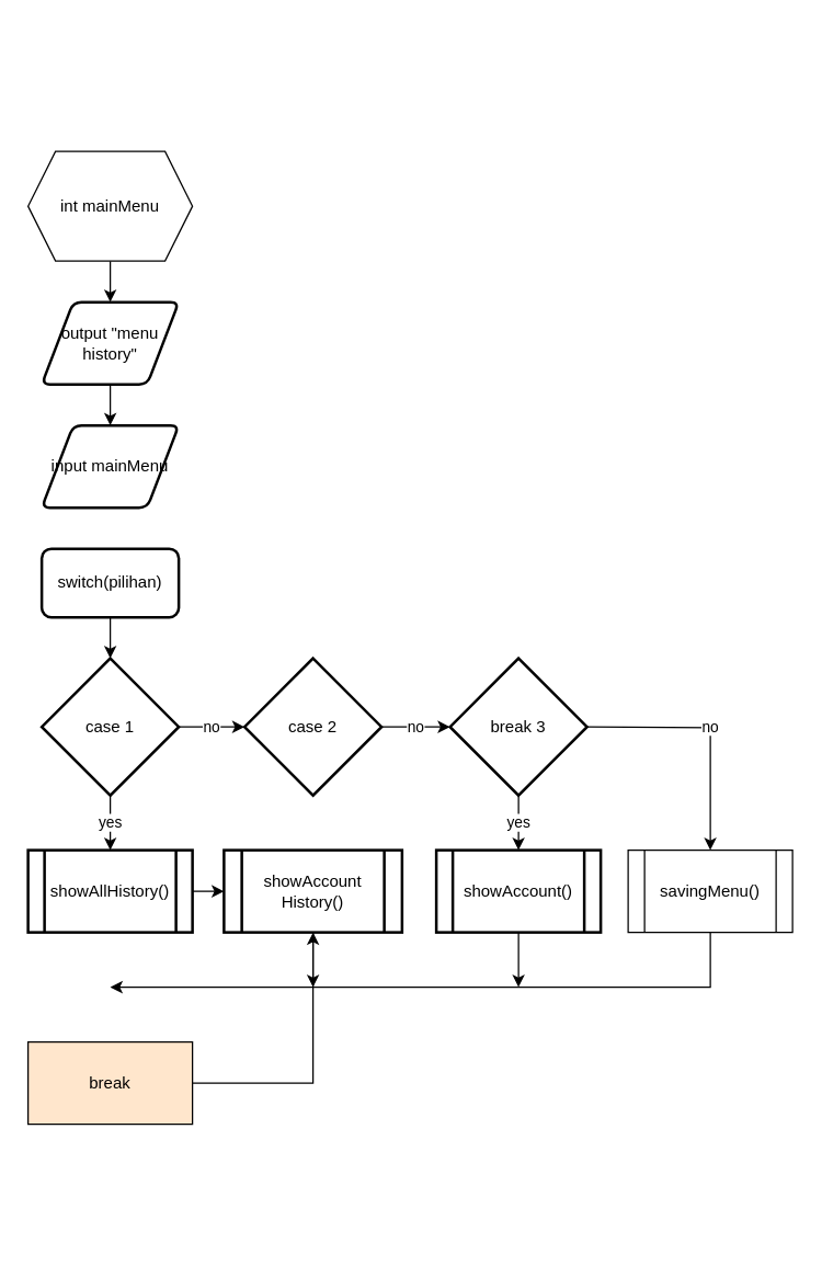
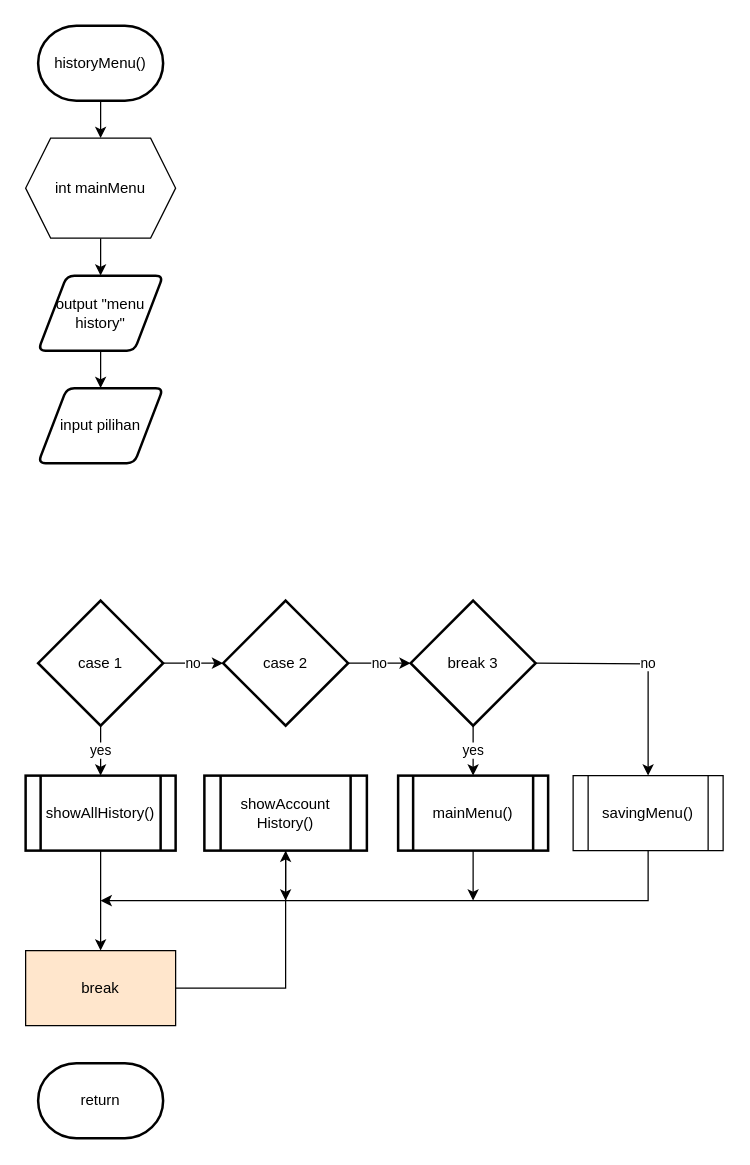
+ <mxCell id="3" value="historyMenu()" style="strokeWidth=2;html=1;shape=mxgraph.flowchart.terminator;whiteSpace=wrap;" parent="1" vertex="1"><mxGeometry x="30" y="20" width="100" height="60" as="geometry" /></mxCell>
+ <mxCell id="2" value="" style="edgeStyle=orthogonalEdgeStyle;rounded=0;orthogonalLoop=1;jettySize=auto;html=1;" parent="1" source="3" target="27" edge="1"><mxGeometry relative="1" as="geometry" /></mxCell>
- <mxCell id="6" value="input mainMenu" style="shape=parallelogram;html=1;strokeWidth=2;perimeter=parallelogramPerimeter;whiteSpace=wrap;rounded=1;arcSize=12;size=0.23;" parent="1" vertex="1"><mxGeometry x="30" y="310" width="100" height="60" as="geometry" /></mxCell>
+ <mxCell id="6" value="input pilihan" style="shape=parallelogram;html=1;strokeWidth=2;perimeter=parallelogramPerimeter;whiteSpace=wrap;rounded=1;arcSize=12;size=0.23;" parent="1" vertex="1"><mxGeometry x="30" y="310" width="100" height="60" as="geometry" /></mxCell>
- <mxCell id="8" value="switch(pilihan)" style="rounded=1;whiteSpace=wrap;html=1;absoluteArcSize=1;arcSize=14;strokeWidth=2;" parent="1" vertex="1"><mxGeometry x="30" y="400" width="100" height="50" as="geometry" /></mxCell>
- <mxCell id="7" value="" style="edgeStyle=orthogonalEdgeStyle;rounded=0;orthogonalLoop=1;jettySize=auto;html=1;" parent="1" source="8" target="11" edge="1"><mxGeometry relative="1" as="geometry" /></mxCell>
- <mxCell id="21" value="" style="edgeStyle=orthogonalEdgeStyle;rounded=0;orthogonalLoop=1;jettySize=auto;html=1;" parent="1" source="22" target="17" edge="1"><mxGeometry relative="1" as="geometry" /></mxCell>
+ <mxCell id="21" value="" style="edgeStyle=orthogonalEdgeStyle;rounded=0;orthogonalLoop=1;jettySize=auto;html=1;" parent="1" source="22" target="29" edge="1"><mxGeometry relative="1" as="geometry" /></mxCell>
- <mxCell id="19" value="showAccount()" style="shape=process;whiteSpace=wrap;html=1;backgroundOutline=1;strokeWidth=2;" parent="1" vertex="1"><mxGeometry x="318" y="620" width="120" height="60" as="geometry" /></mxCell>
+ <mxCell id="19" value="mainMenu()" style="shape=process;whiteSpace=wrap;html=1;backgroundOutline=1;strokeWidth=2;" parent="1" vertex="1"><mxGeometry x="318" y="620" width="120" height="60" as="geometry" /></mxCell>
+ <mxCell id="25" value="return" style="strokeWidth=2;html=1;shape=mxgraph.flowchart.terminator;whiteSpace=wrap;" parent="1" vertex="1"><mxGeometry x="30" y="850" width="100" height="60" as="geometry" /></mxCell>
